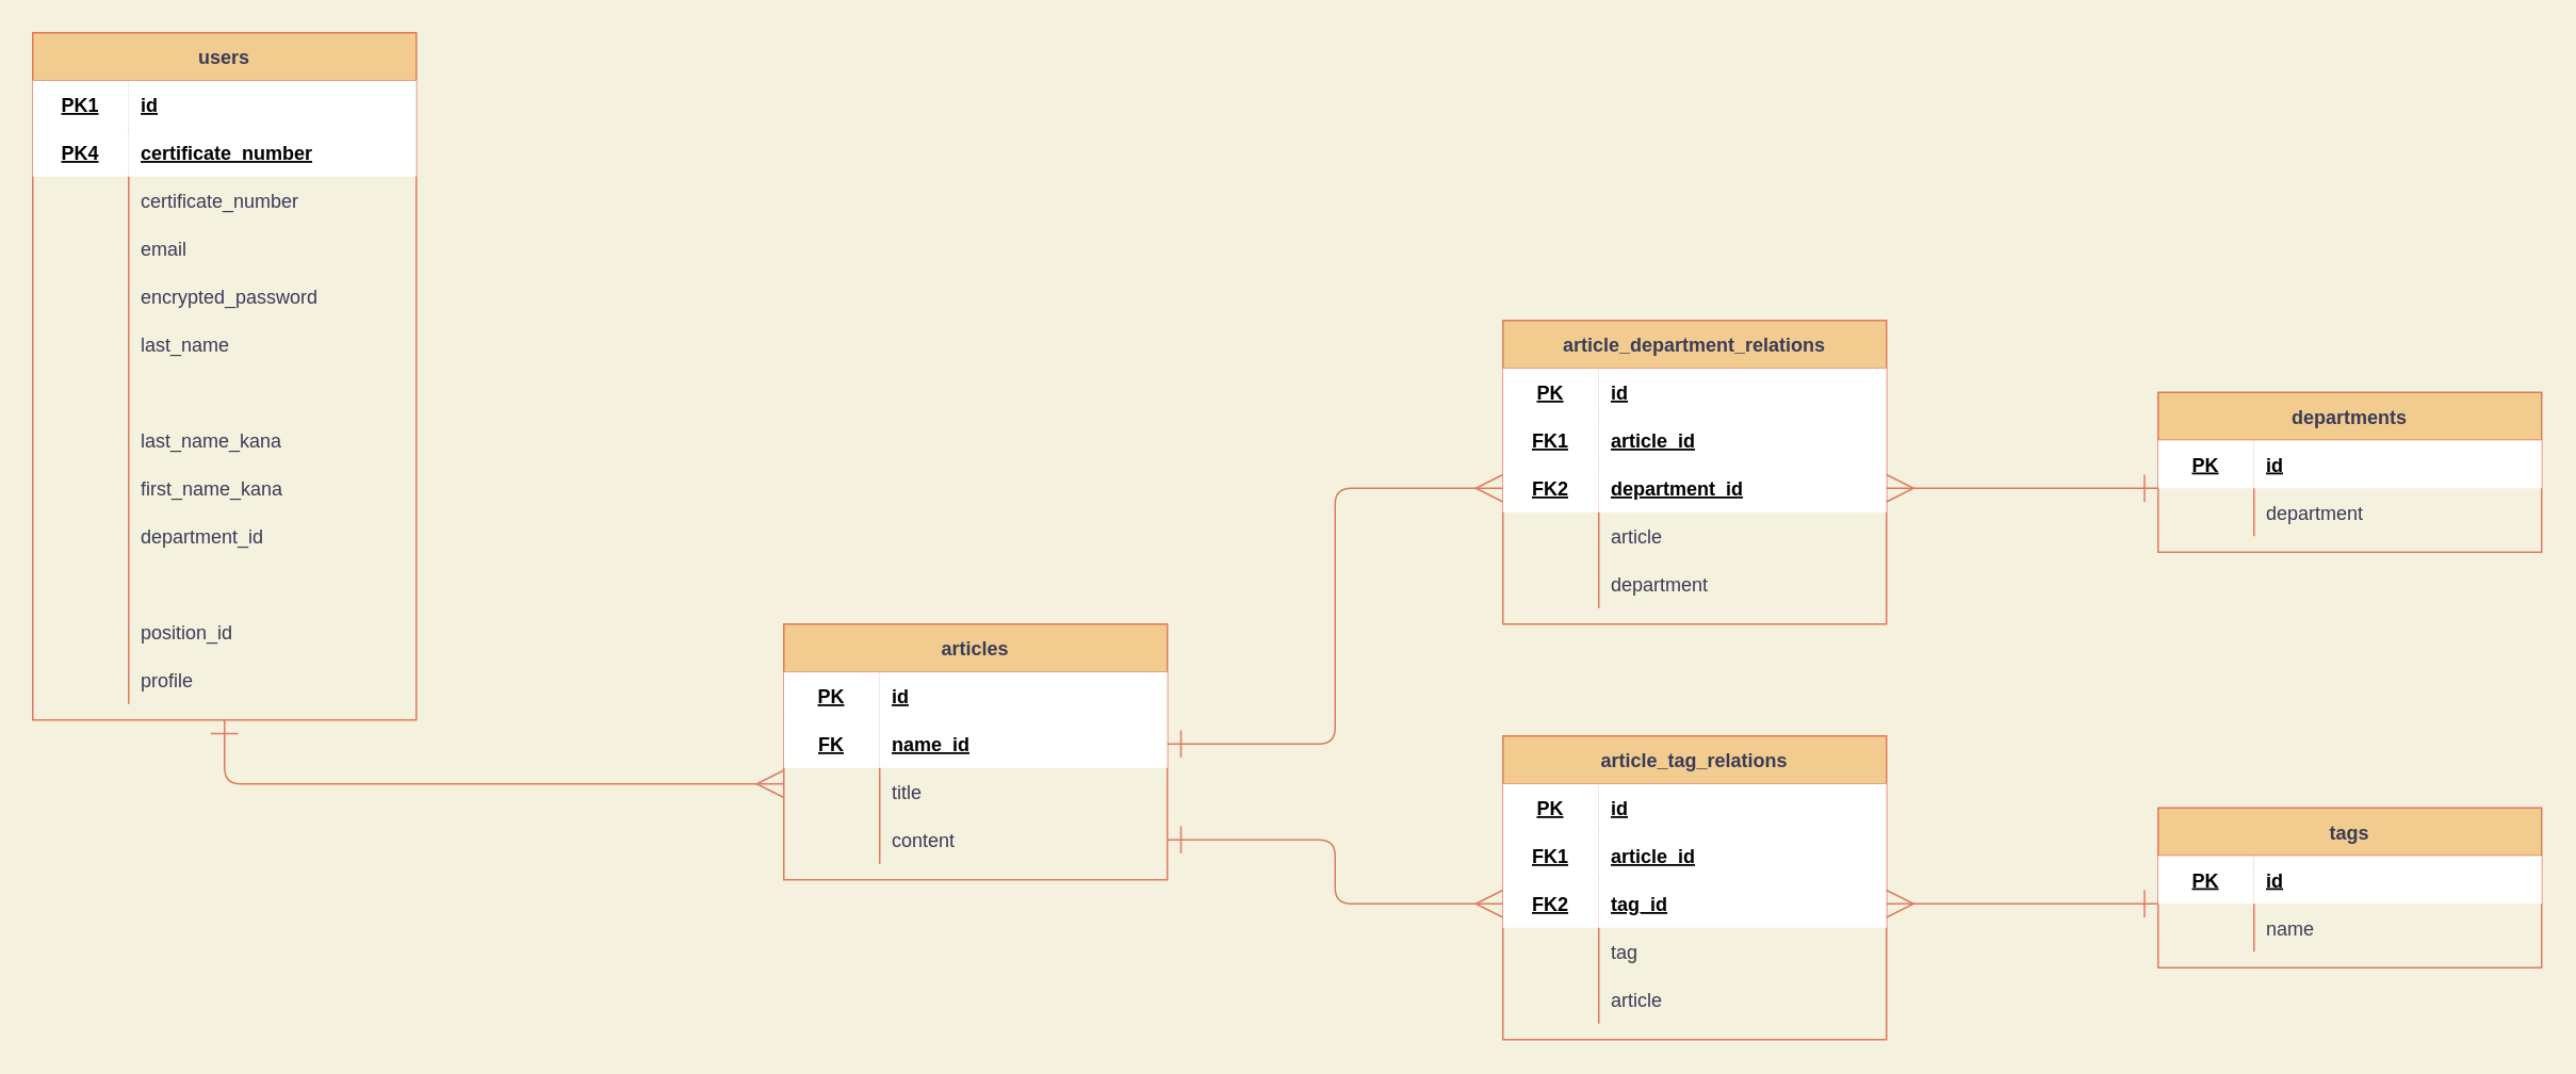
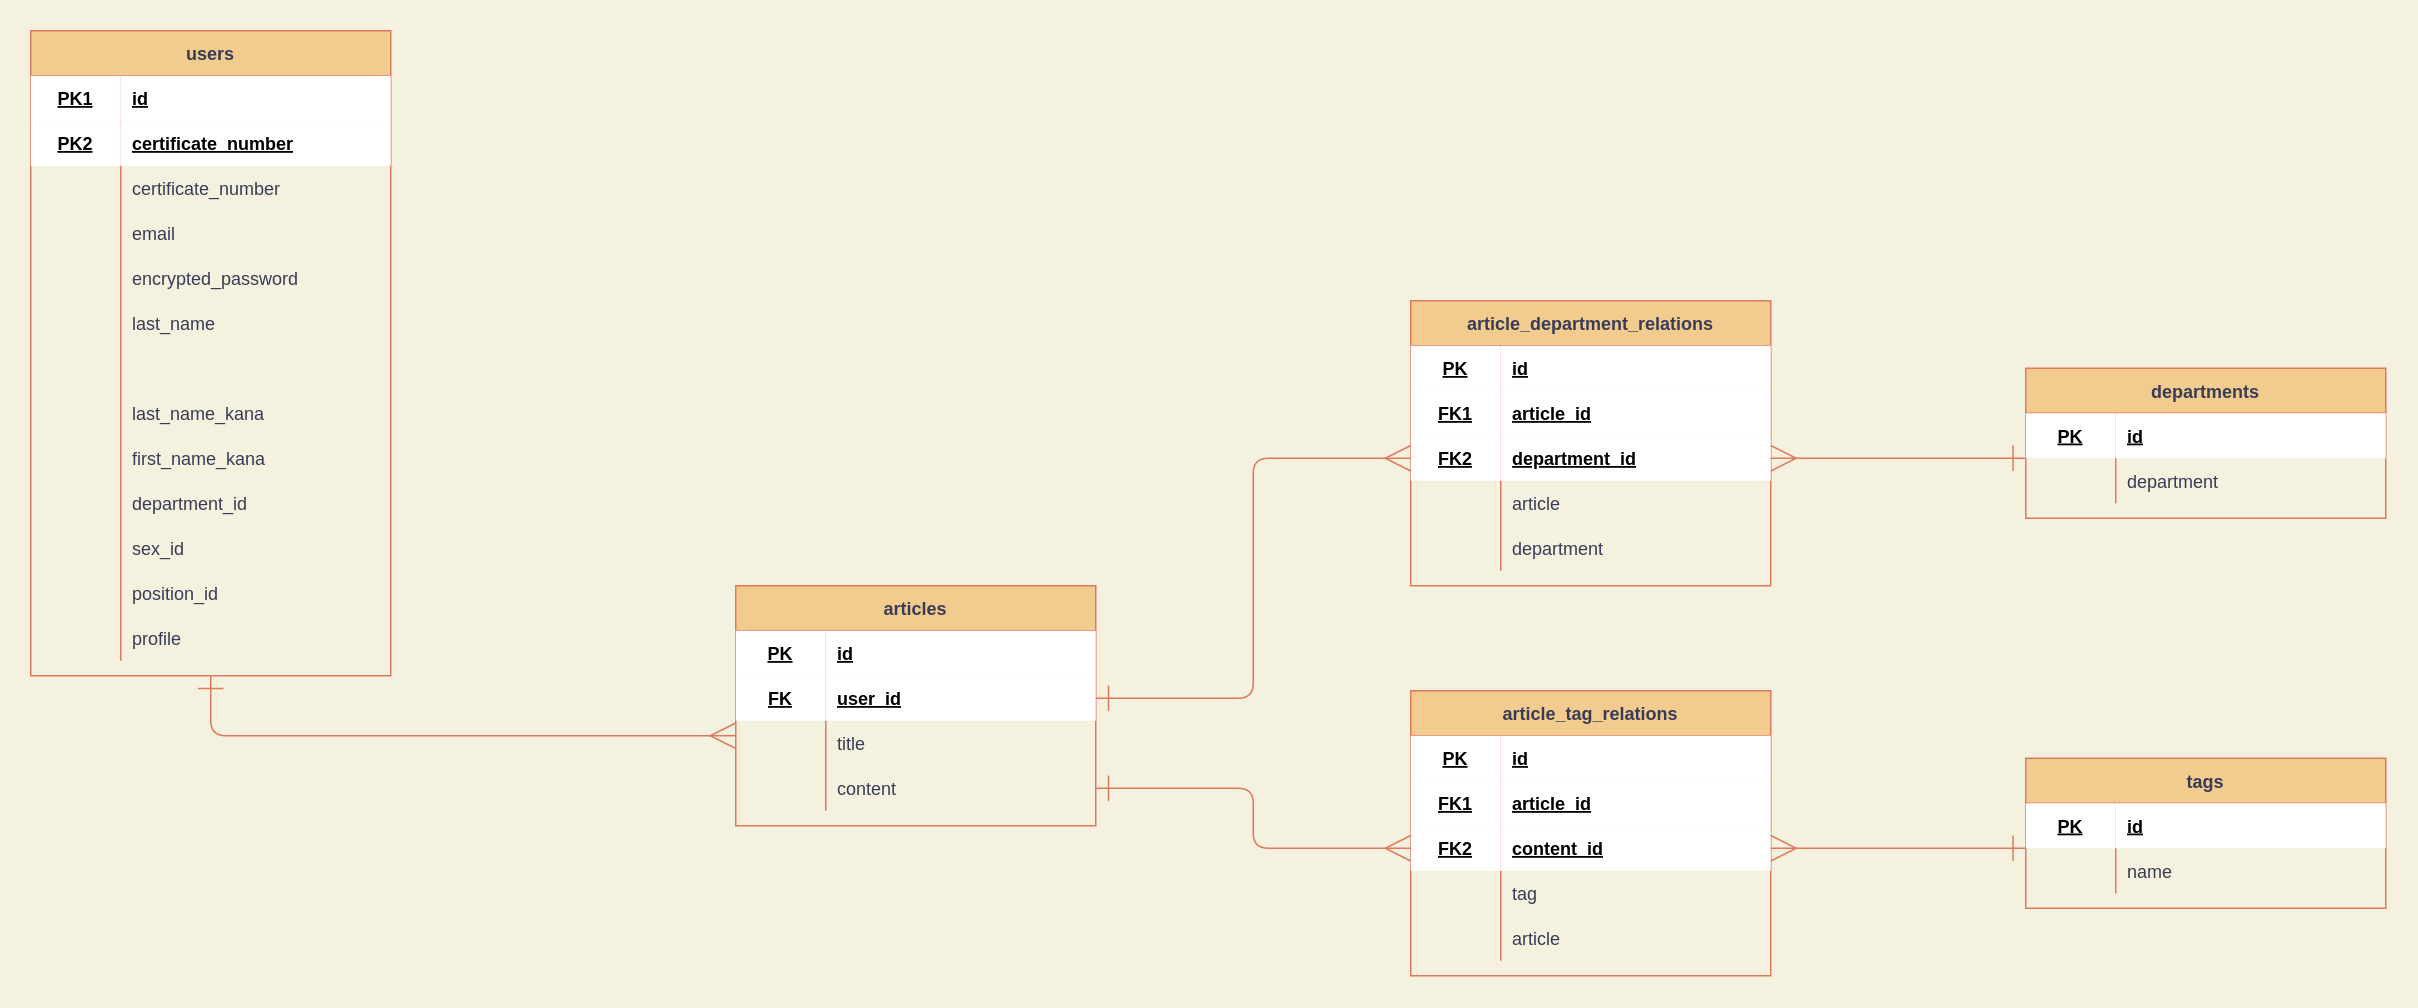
- <mxCell id="8" value="PK4" style="shape=partialRectangle;connectable=0;top=0;left=0;bottom=0;right=0;fontStyle=5;overflow=hidden;labelBackgroundColor=none;" parent="7" vertex="1"><mxGeometry width="60" height="30" as="geometry" /></mxCell>
+ <mxCell id="8" value="PK2" style="shape=partialRectangle;connectable=0;top=0;left=0;bottom=0;right=0;fontStyle=5;overflow=hidden;labelBackgroundColor=none;" parent="7" vertex="1"><mxGeometry width="60" height="30" as="geometry" /></mxCell>
+ <mxCell id="35" value="sex_id" style="shape=partialRectangle;connectable=0;fillColor=none;top=0;left=0;bottom=0;right=0;align=left;spacingLeft=6;overflow=hidden;labelBackgroundColor=none;fontColor=#393C56;strokeColor=#E07A5F;" parent="33" vertex="1"><mxGeometry x="60" width="180" height="30" as="geometry" /></mxCell>
- <mxCell id="48" value="name_id" style="shape=partialRectangle;connectable=0;top=0;left=0;bottom=0;right=0;align=left;spacingLeft=6;fontStyle=5;overflow=hidden;labelBackgroundColor=none;" parent="46" vertex="1"><mxGeometry x="60" width="180" height="30" as="geometry" /></mxCell>
+ <mxCell id="48" value="user_id" style="shape=partialRectangle;connectable=0;top=0;left=0;bottom=0;right=0;align=left;spacingLeft=6;fontStyle=5;overflow=hidden;labelBackgroundColor=none;" parent="46" vertex="1"><mxGeometry x="60" width="180" height="30" as="geometry" /></mxCell>
- <mxCell id="88" value="tag_id" style="shape=partialRectangle;connectable=0;top=0;left=0;bottom=0;right=0;align=left;spacingLeft=6;fontStyle=5;overflow=hidden;labelBackgroundColor=none;" parent="86" vertex="1"><mxGeometry x="60" width="180" height="30" as="geometry" /></mxCell>
+ <mxCell id="88" value="content_id" style="shape=partialRectangle;connectable=0;top=0;left=0;bottom=0;right=0;align=left;spacingLeft=6;fontStyle=5;overflow=hidden;labelBackgroundColor=none;" parent="86" vertex="1"><mxGeometry x="60" width="180" height="30" as="geometry" /></mxCell>
